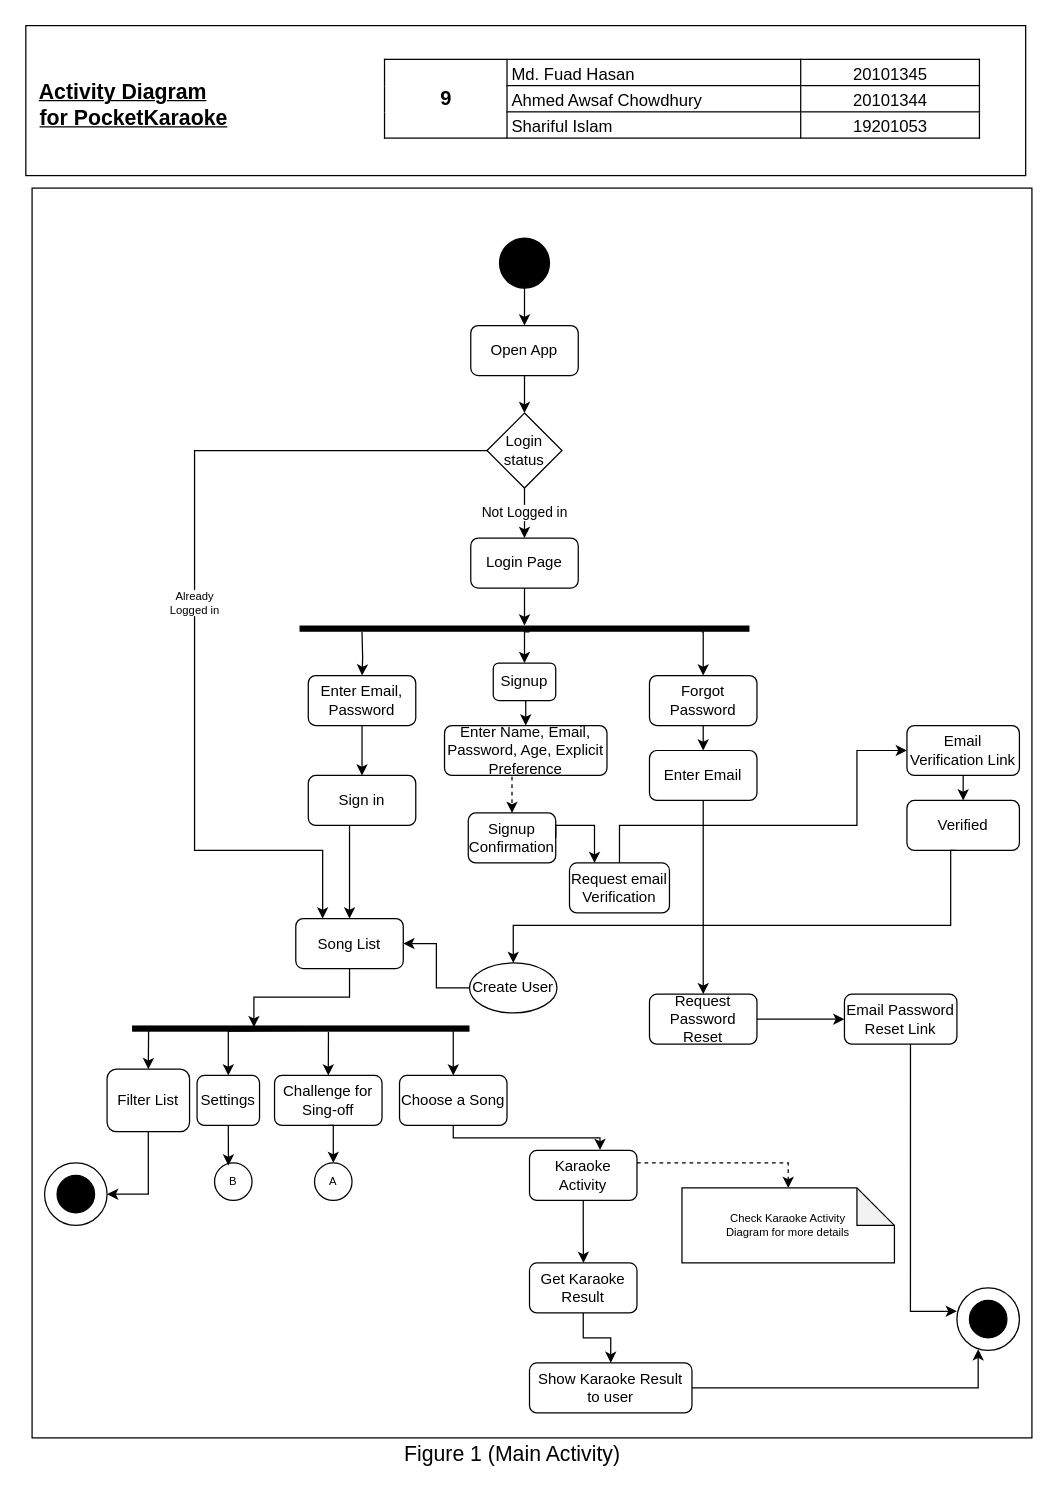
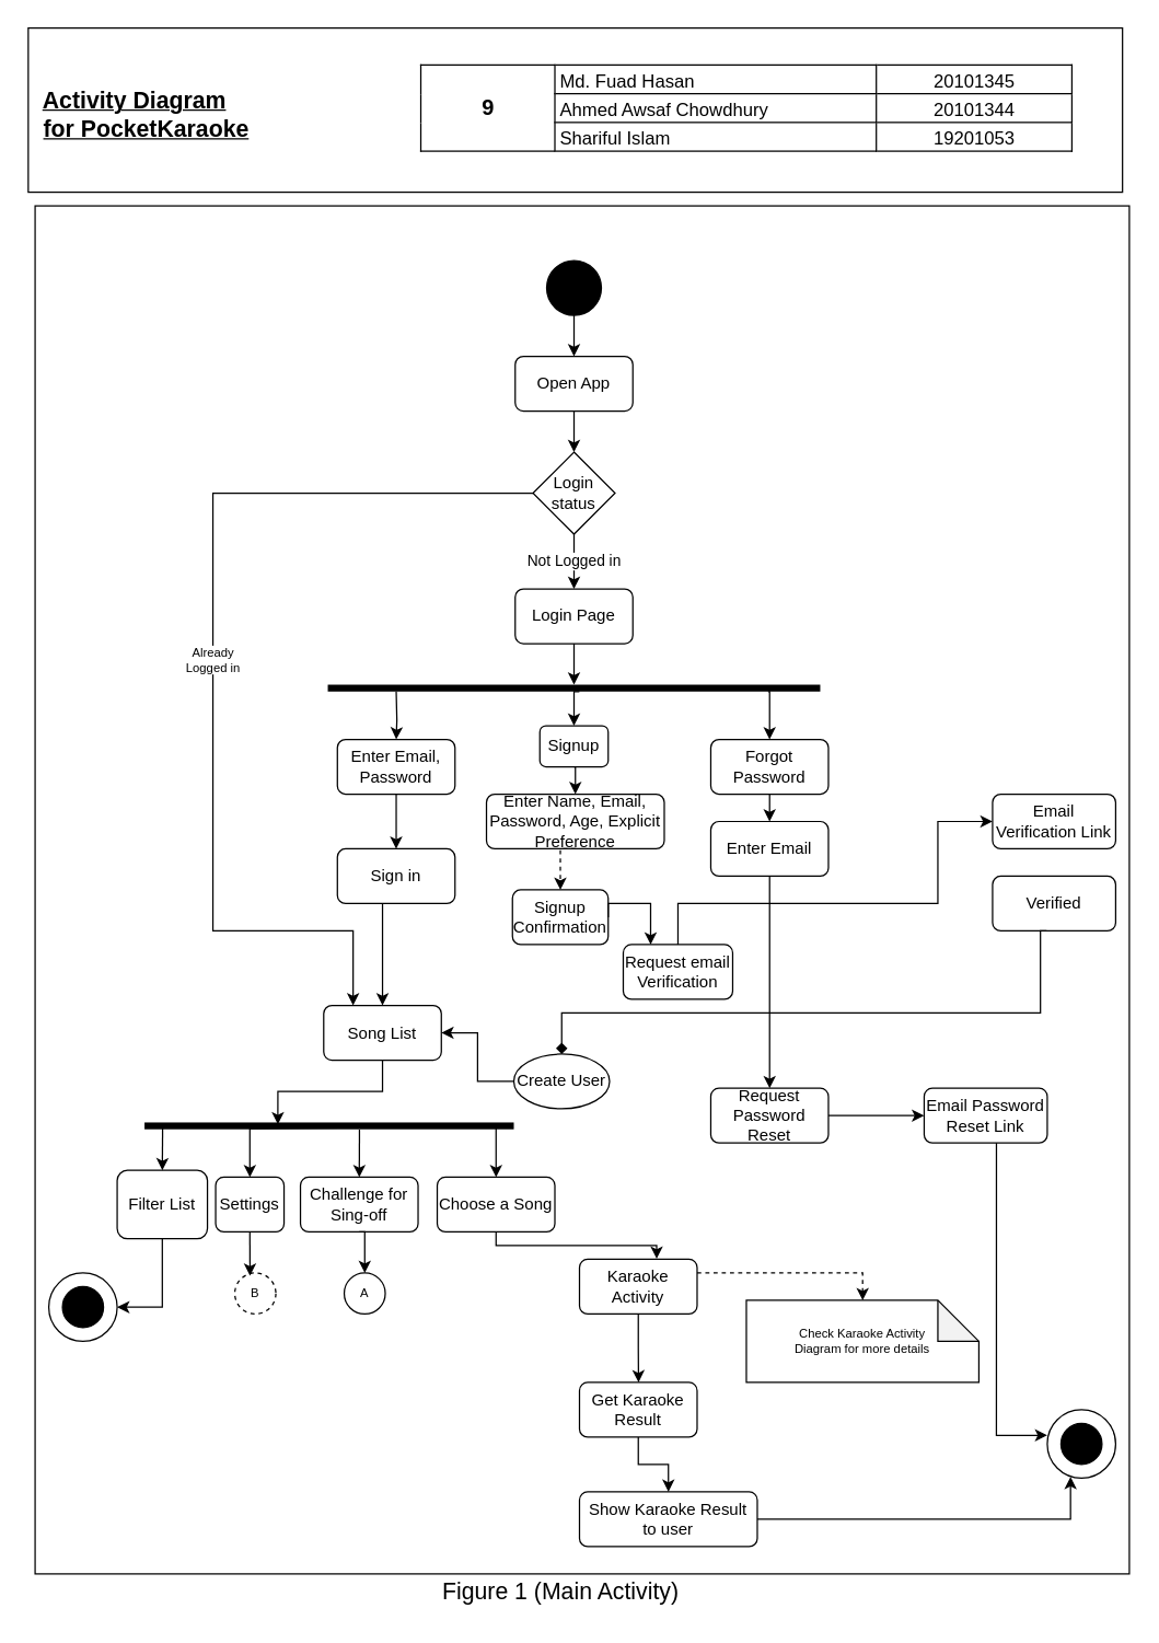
- <mxCell id="68" style="edgeStyle=orthogonalEdgeStyle;rounded=0;orthogonalLoop=1;jettySize=auto;html=1;exitX=0.5;exitY=1;exitDx=0;exitDy=0;entryX=0.5;entryY=0;entryDx=0;entryDy=0;fontSize=9;strokeWidth=1;" parent="1" source="69" target="70" edge="1"><mxGeometry relative="1" as="geometry" /></mxCell>
- <mxCell id="46" style="edgeStyle=orthogonalEdgeStyle;rounded=0;orthogonalLoop=1;jettySize=auto;html=1;exitX=0.439;exitY=1;exitDx=0;exitDy=0;entryX=0.5;entryY=0;entryDx=0;entryDy=0;fontSize=9;strokeWidth=1;exitPerimeter=0;" parent="1" source="70" target="45" edge="1"><mxGeometry relative="1" as="geometry"><mxPoint x="760" y="710" as="sourcePoint" /><Array as="points"><mxPoint x="760" y="680" /><mxPoint x="760" y="740" /><mxPoint x="410" y="740" /></Array></mxGeometry></mxCell>
+ <mxCell id="46" style="edgeStyle=orthogonalEdgeStyle;rounded=0;orthogonalLoop=1;jettySize=auto;html=1;exitX=0.439;exitY=1;exitDx=0;exitDy=0;entryX=0.5;entryY=0;entryDx=0;entryDy=0;fontSize=9;strokeWidth=1;exitPerimeter=0;endArrow=diamond;" parent="1" source="70" target="45" edge="1"><mxGeometry relative="1" as="geometry"><mxPoint x="760" y="710" as="sourcePoint" /><Array as="points"><mxPoint x="760" y="680" /><mxPoint x="760" y="740" /><mxPoint x="410" y="740" /></Array></mxGeometry></mxCell>
- <mxCell id="54" value="B" style="ellipse;whiteSpace=wrap;html=1;aspect=fixed;fontSize=9;fillColor=none;" parent="1" vertex="1"><mxGeometry x="171" y="930" width="30" height="30" as="geometry" /></mxCell>
+ <mxCell id="54" value="B" style="ellipse;whiteSpace=wrap;html=1;aspect=fixed;fontSize=9;fillColor=none;dashed=1;" parent="1" vertex="1"><mxGeometry x="171" y="930" width="30" height="30" as="geometry" /></mxCell>
